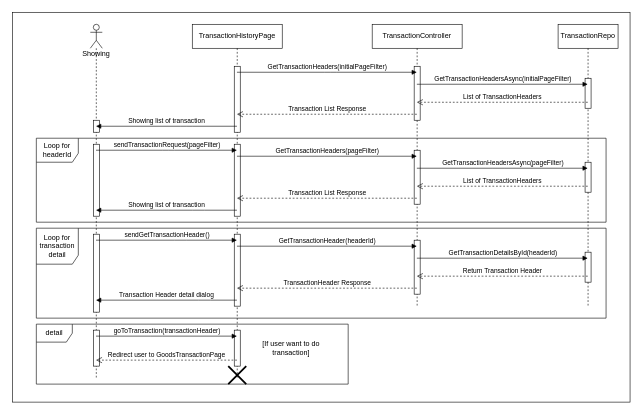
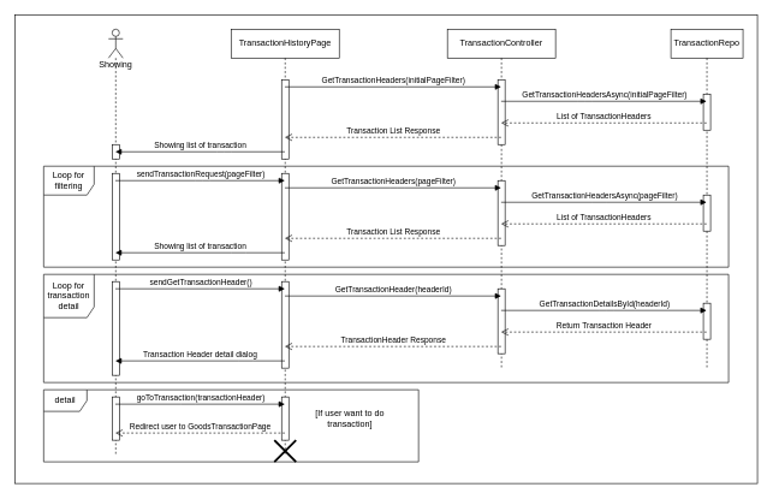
- <mxCell id="3" value="Loop for headerId" style="shape=umlFrame;whiteSpace=wrap;html=1;width=70;height=40;" vertex="1" parent="1"><mxGeometry x="60" y="230" width="950" height="140" as="geometry" /></mxCell>
+ <mxCell id="3" value="Loop for filtering" style="shape=umlFrame;whiteSpace=wrap;html=1;width=70;height=40;" vertex="1" parent="1"><mxGeometry x="60" y="230" width="950" height="140" as="geometry" /></mxCell>
